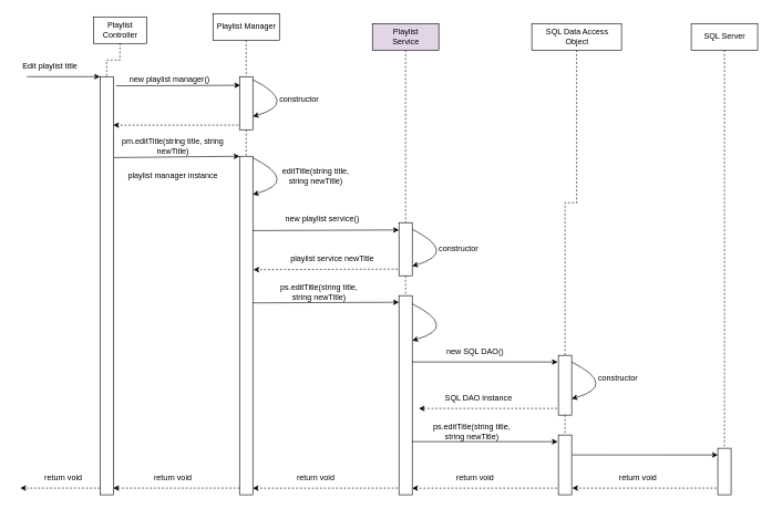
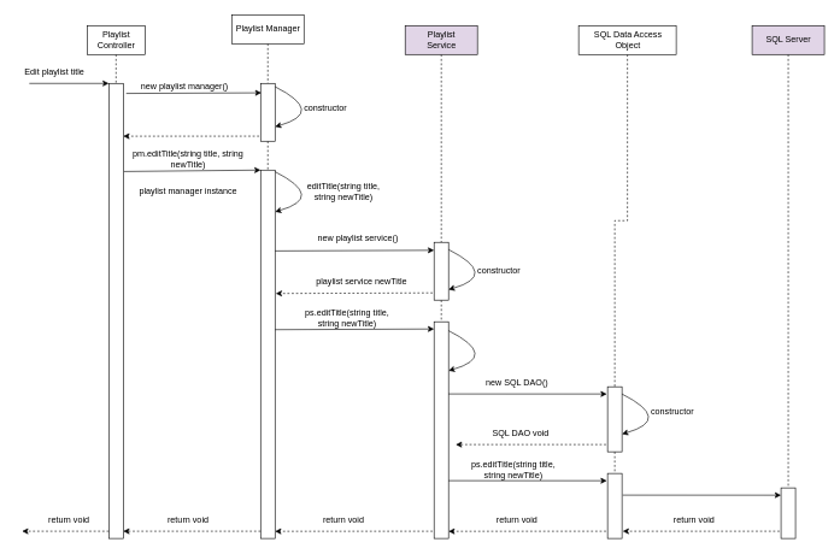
- <mxCell id="3" value="&lt;div&gt;Playlist &lt;br&gt;&lt;/div&gt;&lt;div&gt;Controller&lt;/div&gt;" style="html=1;" parent="1" vertex="1"><mxGeometry x="140" y="25" width="80" height="40" as="geometry" /></mxCell>
+ <mxCell id="3" value="&lt;div&gt;Playlist &lt;br&gt;&lt;/div&gt;&lt;div&gt;Controller&lt;/div&gt;" style="html=1;" parent="1" vertex="1"><mxGeometry x="120" y="35" width="80" height="40" as="geometry" /></mxCell>
- <mxCell id="45" value="SQL Server" style="html=1;" parent="1" vertex="1"><mxGeometry x="1040" y="35" width="100" height="40" as="geometry" /></mxCell>
+ <mxCell id="45" value="SQL Server" style="html=1;fillColor=#e1d5e7;" parent="1" vertex="1"><mxGeometry x="1040" y="35" width="100" height="40" as="geometry" /></mxCell>
- <mxCell id="26" value="new playlist service()" style="text;html=1;strokeColor=none;fillColor=none;align=center;verticalAlign=middle;whiteSpace=wrap;rounded=0;" parent="1" vertex="1"><mxGeometry x="420" y="315" width="130" height="30" as="geometry" /></mxCell>
+ <mxCell id="26" value="new playlist service()" style="text;html=1;strokeColor=none;fillColor=none;align=center;verticalAlign=middle;whiteSpace=wrap;rounded=0;" parent="1" vertex="1"><mxGeometry x="430" y="315" width="130" height="30" as="geometry" /></mxCell>
- <mxCell id="47" value="SQL DAO instance" style="text;html=1;strokeColor=none;fillColor=none;align=center;verticalAlign=middle;whiteSpace=wrap;rounded=0;" parent="1" vertex="1"><mxGeometry x="650" y="585" width="140" height="30" as="geometry" /></mxCell>
+ <mxCell id="47" value="SQL DAO void" style="text;html=1;strokeColor=none;fillColor=none;align=center;verticalAlign=middle;whiteSpace=wrap;rounded=0;" parent="1" vertex="1"><mxGeometry x="650" y="585" width="140" height="30" as="geometry" /></mxCell>
